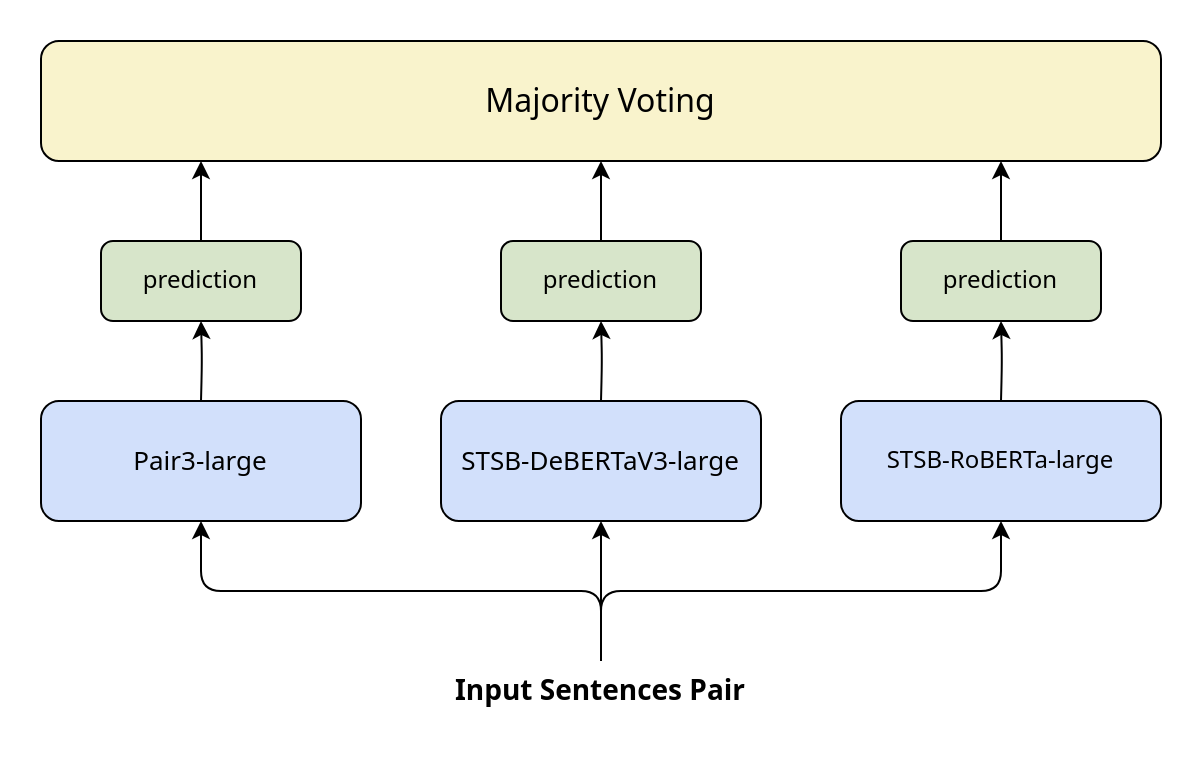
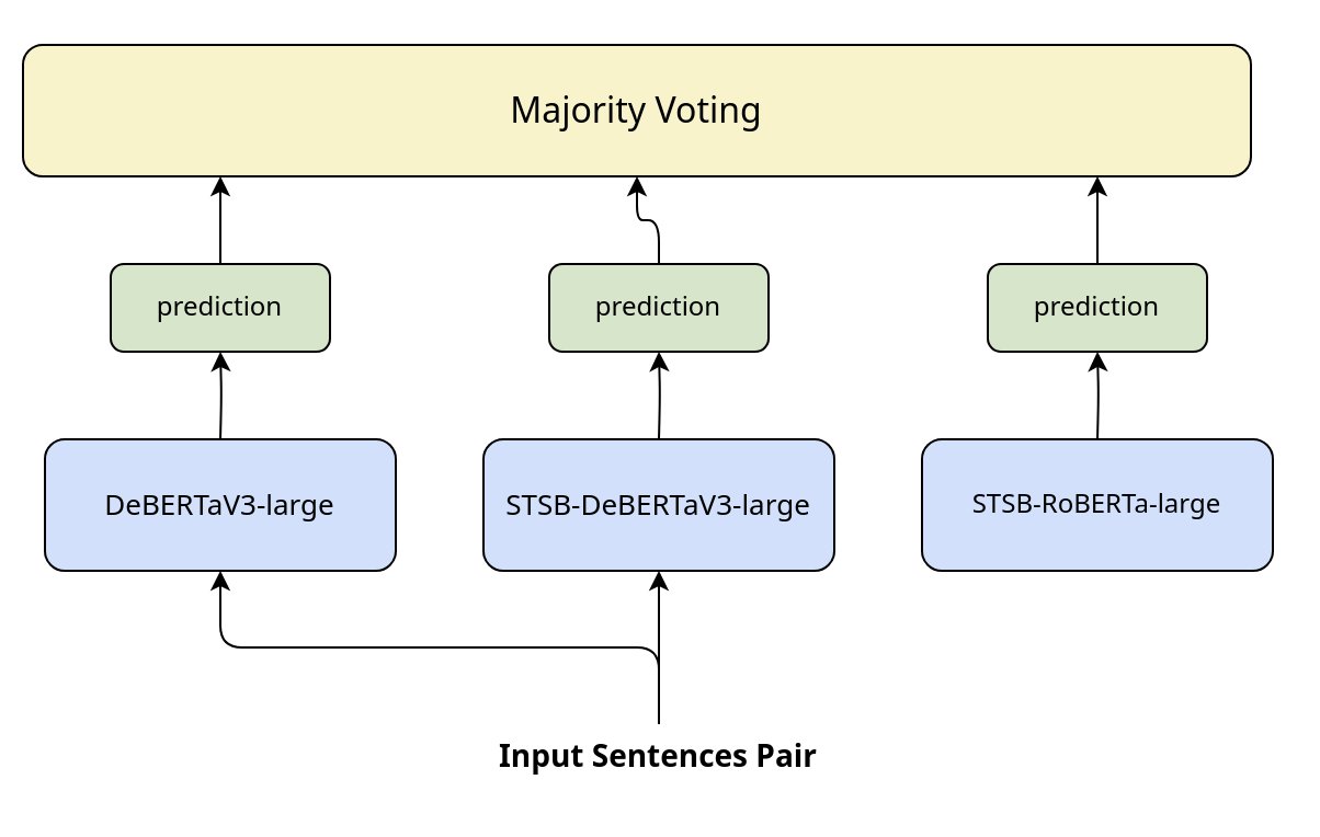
- <mxCell id="8" value="Majority Voting" style="rounded=1;whiteSpace=wrap;html=1;fontFamily=Noto Sans;fontSource=https%3A%2F%2Ffonts.googleapis.com%2Fcss%3Ffamily%3DNoto%2BSans;fontSize=16;fontStyle=0;fillColor=#F9F3CC;" vertex="1" parent="1"><mxGeometry x="20" y="20" width="560" height="60" as="geometry" /></mxCell>
+ <mxCell id="8" value="Majority Voting" style="rounded=1;whiteSpace=wrap;html=1;fontFamily=Noto Sans;fontSource=https%3A%2F%2Ffonts.googleapis.com%2Fcss%3Ffamily%3DNoto%2BSans;fontSize=16;fontStyle=0;fillColor=#F9F3CC;" vertex="1" parent="1"><mxGeometry x="10" y="20" width="560" height="60" as="geometry" /></mxCell>
- <mxCell id="2" value="Pair3-large" style="rounded=1;whiteSpace=wrap;html=1;fontFamily=Noto Sans;fontSource=https%3A%2F%2Ffonts.googleapis.com%2Fcss%3Ffamily%3DNoto%2BSans;fontStyle=0;fontSize=13;fillColor=#D2E0FB;" vertex="1" parent="1"><mxGeometry x="20" y="200" width="160" height="60" as="geometry" /></mxCell>
+ <mxCell id="2" value="DeBERTaV3-large" style="rounded=1;whiteSpace=wrap;html=1;fontFamily=Noto Sans;fontSource=https%3A%2F%2Ffonts.googleapis.com%2Fcss%3Ffamily%3DNoto%2BSans;fontStyle=0;fontSize=13;fillColor=#D2E0FB;" vertex="1" parent="1"><mxGeometry x="20" y="200" width="160" height="60" as="geometry" /></mxCell>
- <mxCell id="17" style="edgeStyle=orthogonalEdgeStyle;html=1;exitX=0.5;exitY=0;exitDx=0;exitDy=0;fontFamily=Noto Sans;fontSource=https%3A%2F%2Ffonts.googleapis.com%2Fcss%3Ffamily%3DNoto%2BSans;" edge="1" parent="1" source="18" target="4"><mxGeometry relative="1" as="geometry" /></mxCell>
